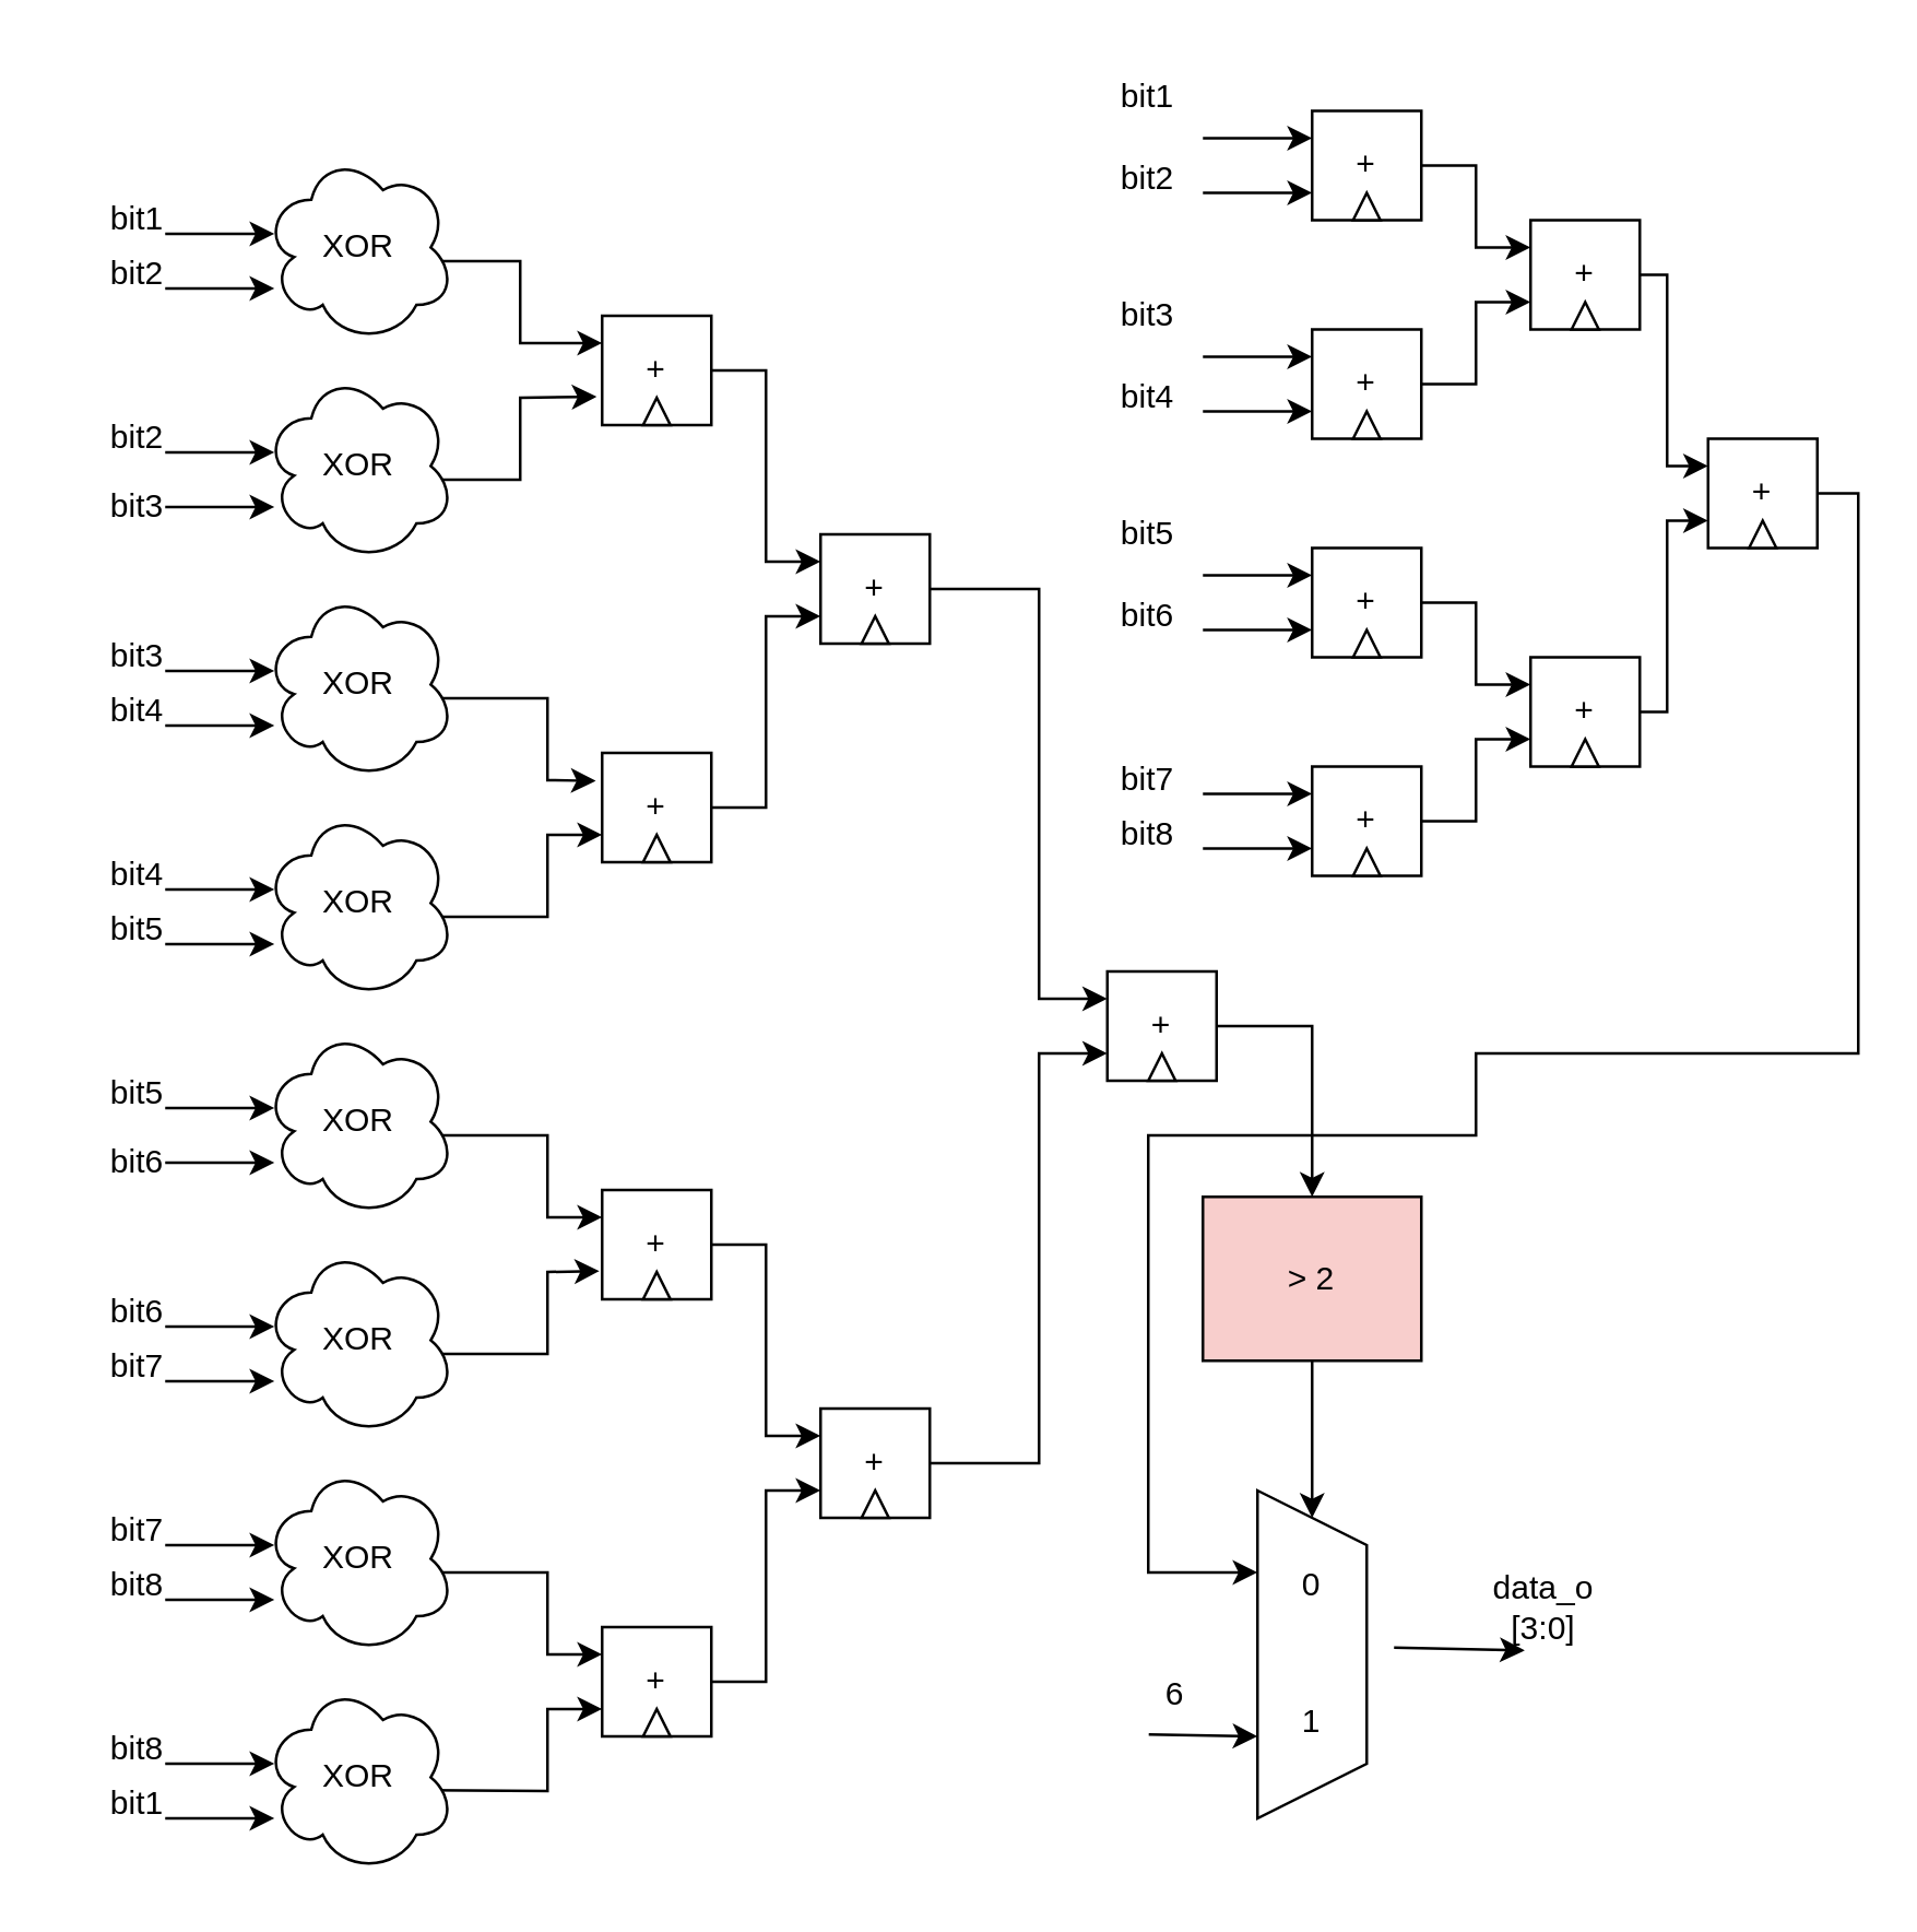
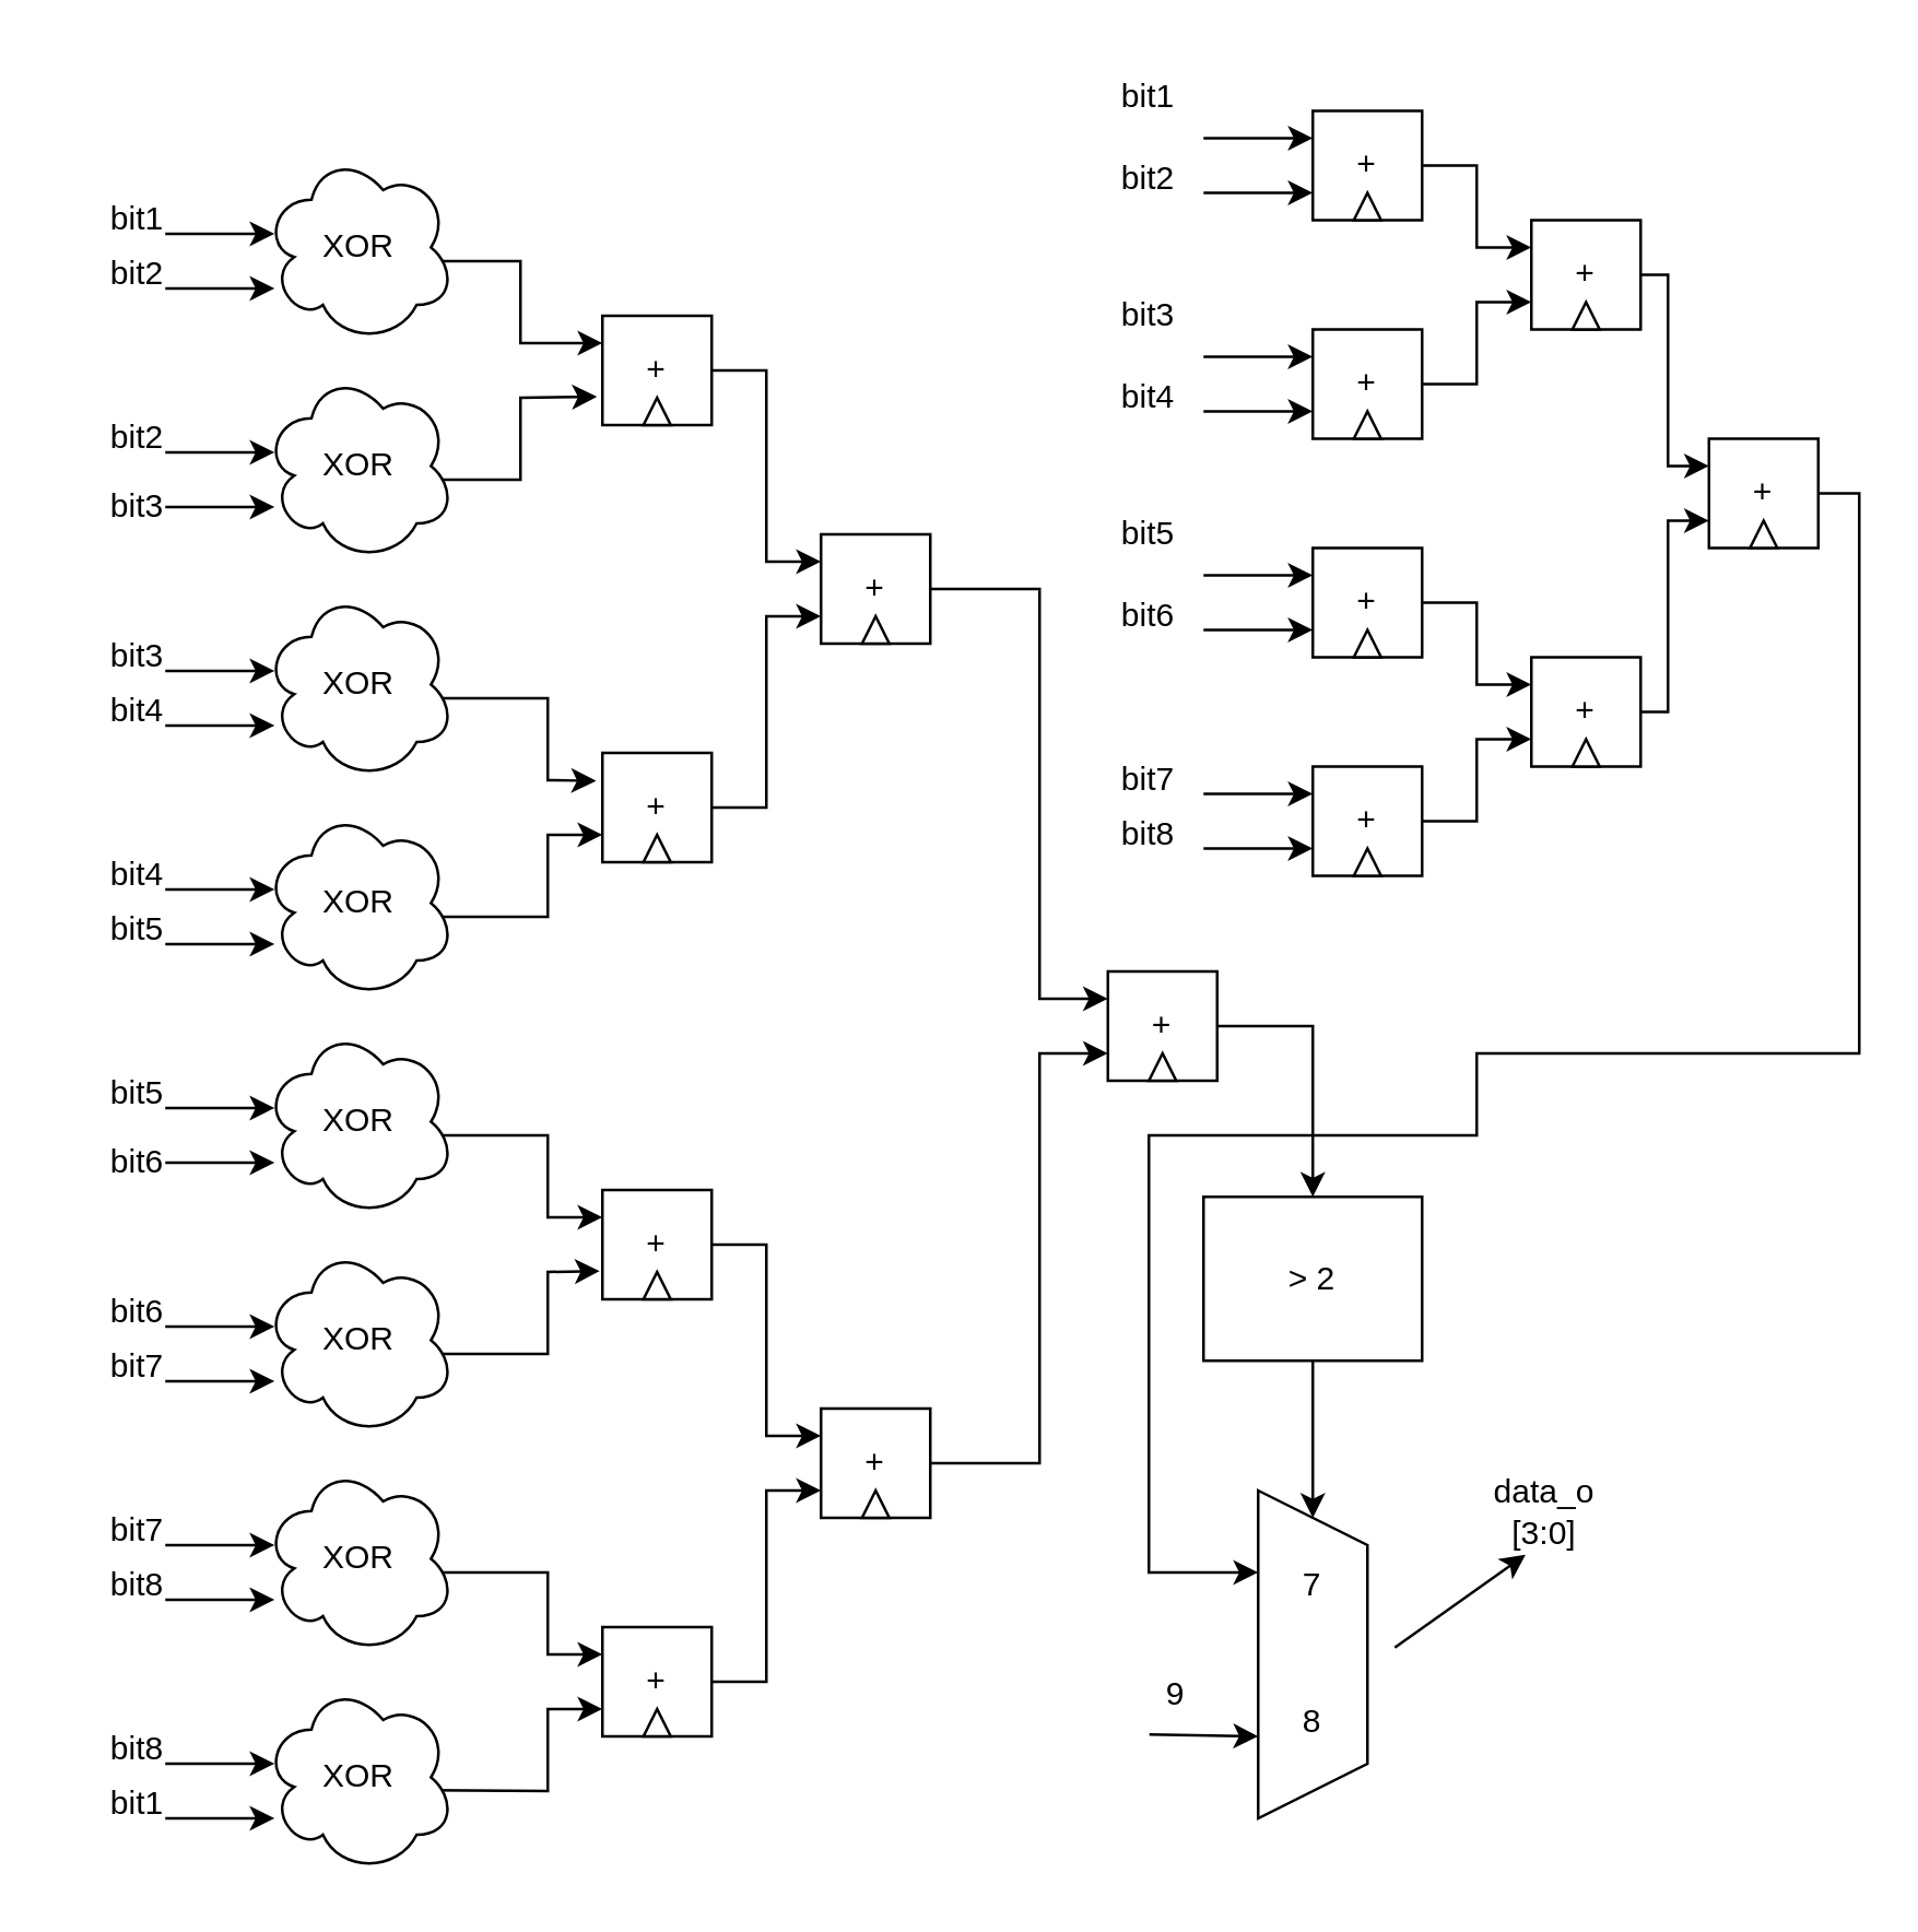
- <mxCell id="43" value="&amp;gt; 2" style="rounded=0;whiteSpace=wrap;html=1;fillColor=#f8cecc;" parent="1" vertex="1"><mxGeometry x="440" y="437.5" width="80" height="60" as="geometry" /></mxCell>
+ <mxCell id="43" value="&amp;gt; 2" style="rounded=0;whiteSpace=wrap;html=1;" parent="1" vertex="1"><mxGeometry x="440" y="437.5" width="80" height="60" as="geometry" /></mxCell>
- <mxCell id="47" value="0" style="text;html=1;align=center;verticalAlign=middle;whiteSpace=wrap;rounded=0;" parent="1" vertex="1"><mxGeometry x="465" y="565" width="30" height="30" as="geometry" /></mxCell>
+ <mxCell id="47" value="7" style="text;html=1;align=center;verticalAlign=middle;whiteSpace=wrap;rounded=0;" parent="1" vertex="1"><mxGeometry x="465" y="565" width="30" height="30" as="geometry" /></mxCell>
- <mxCell id="52" value="data_o [3:0]" style="text;html=1;align=center;verticalAlign=middle;whiteSpace=wrap;rounded=0;" parent="1" vertex="1"><mxGeometry x="535" y="572.5" width="60" height="30" as="geometry" /></mxCell>
+ <mxCell id="52" value="data_o [3:0]" style="text;html=1;align=center;verticalAlign=middle;whiteSpace=wrap;rounded=0;" parent="1" vertex="1"><mxGeometry x="535" y="537.5" width="60" height="30" as="geometry" /></mxCell>
- <mxCell id="50" value="6" style="text;html=1;align=center;verticalAlign=middle;whiteSpace=wrap;rounded=0;" parent="1" vertex="1"><mxGeometry x="400" y="605" width="60" height="30" as="geometry" /></mxCell>
+ <mxCell id="50" value="9" style="text;html=1;align=center;verticalAlign=middle;whiteSpace=wrap;rounded=0;" parent="1" vertex="1"><mxGeometry x="400" y="605" width="60" height="30" as="geometry" /></mxCell>
- <mxCell id="48" value="1" style="text;html=1;align=center;verticalAlign=middle;whiteSpace=wrap;rounded=0;" parent="1" vertex="1"><mxGeometry x="450" y="615" width="60" height="30" as="geometry" /></mxCell>
+ <mxCell id="48" value="8" style="text;html=1;align=center;verticalAlign=middle;whiteSpace=wrap;rounded=0;" parent="1" vertex="1"><mxGeometry x="450" y="615" width="60" height="30" as="geometry" /></mxCell>
